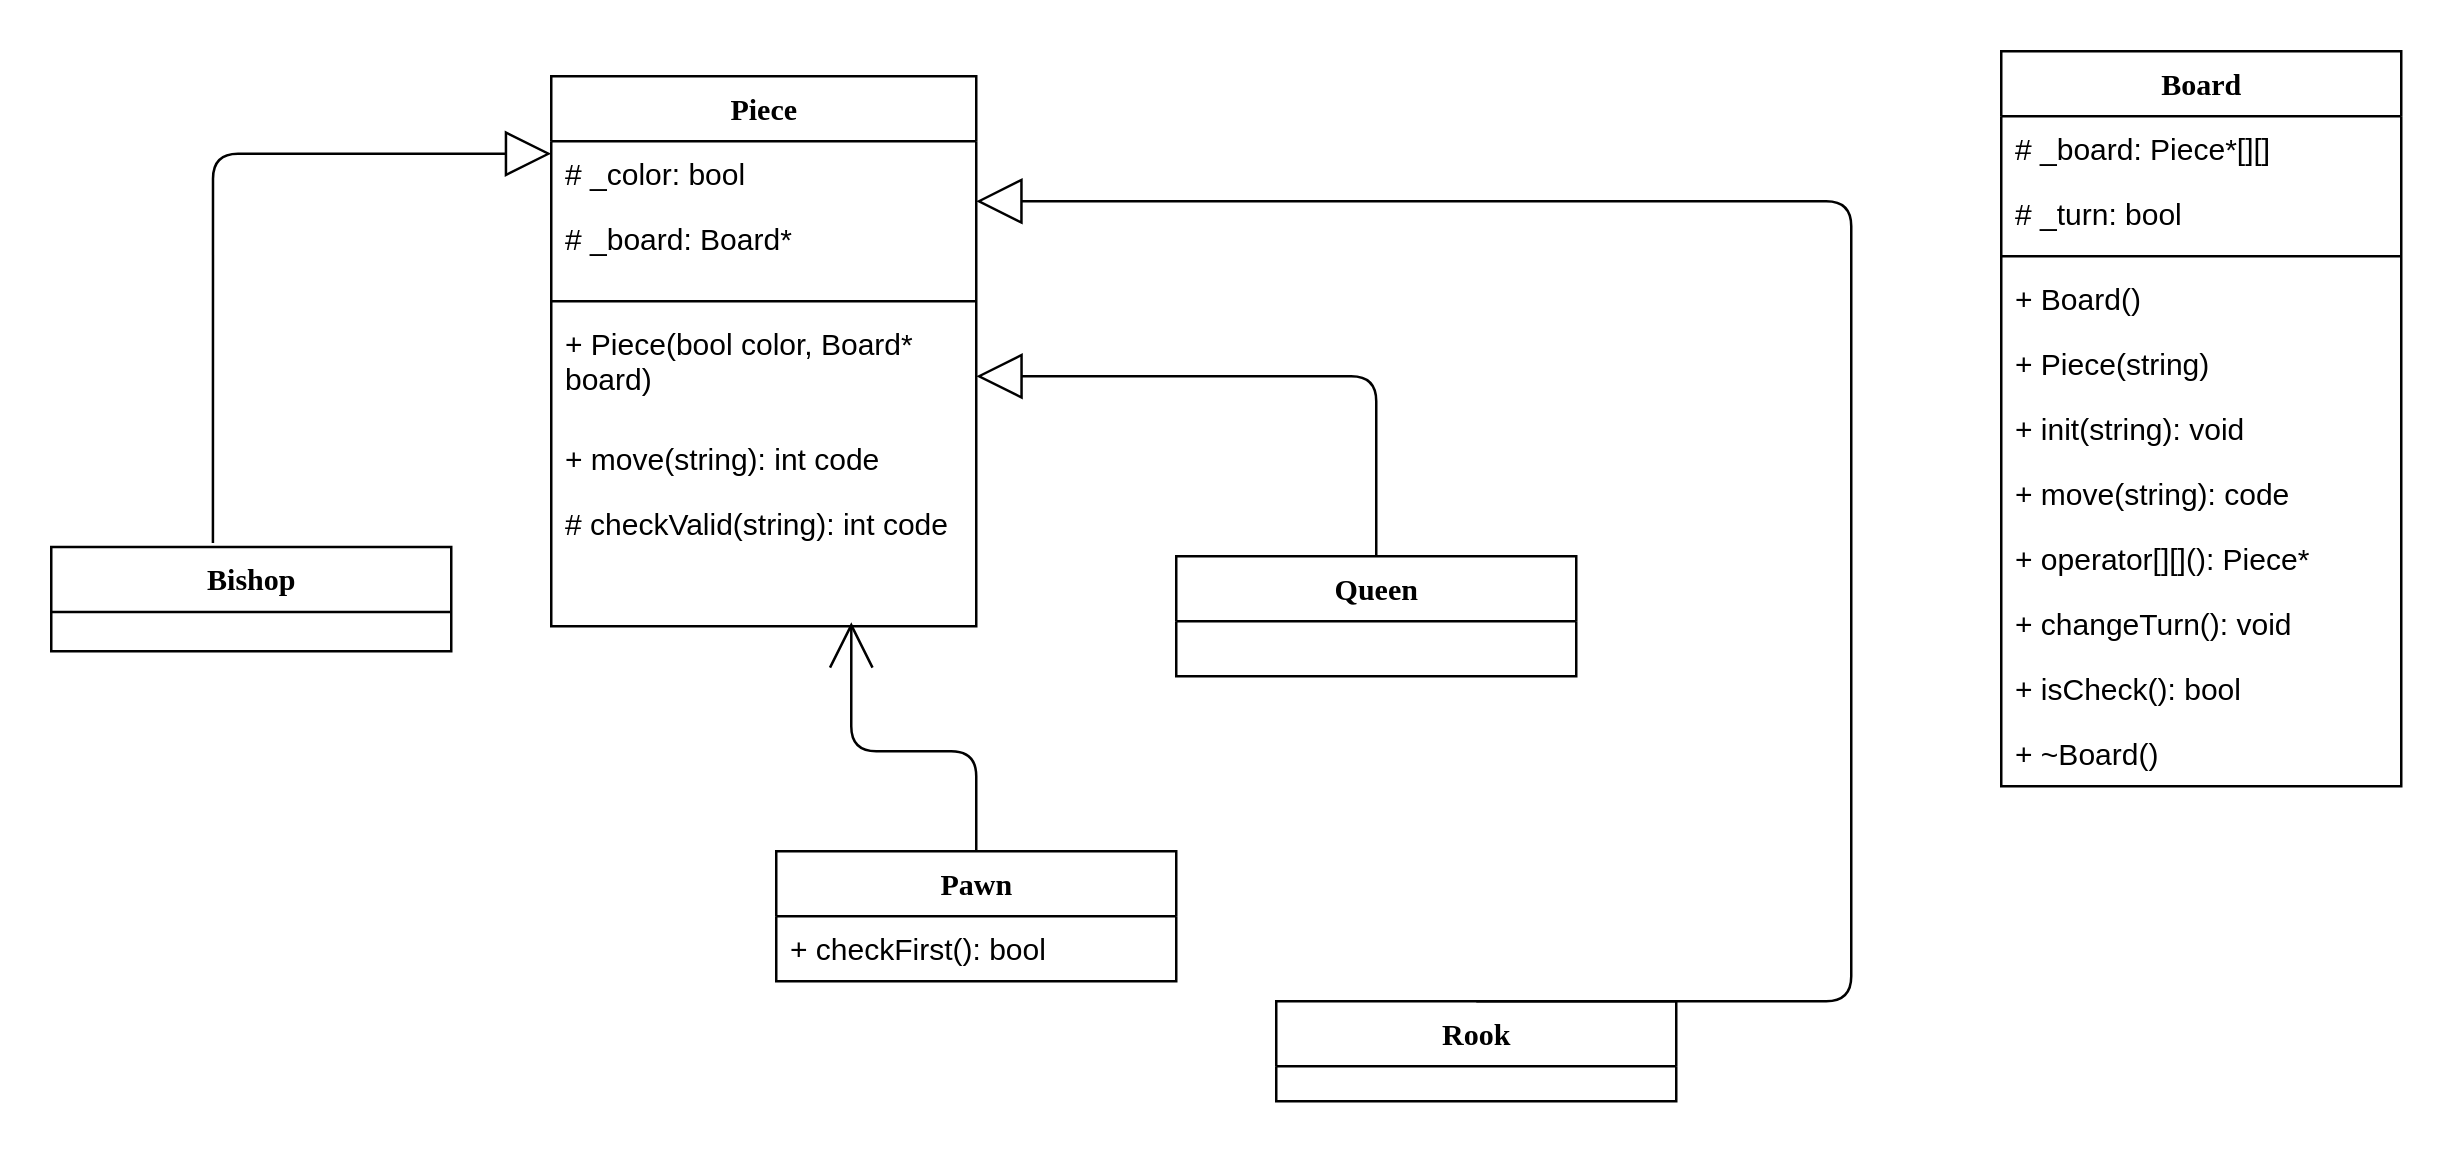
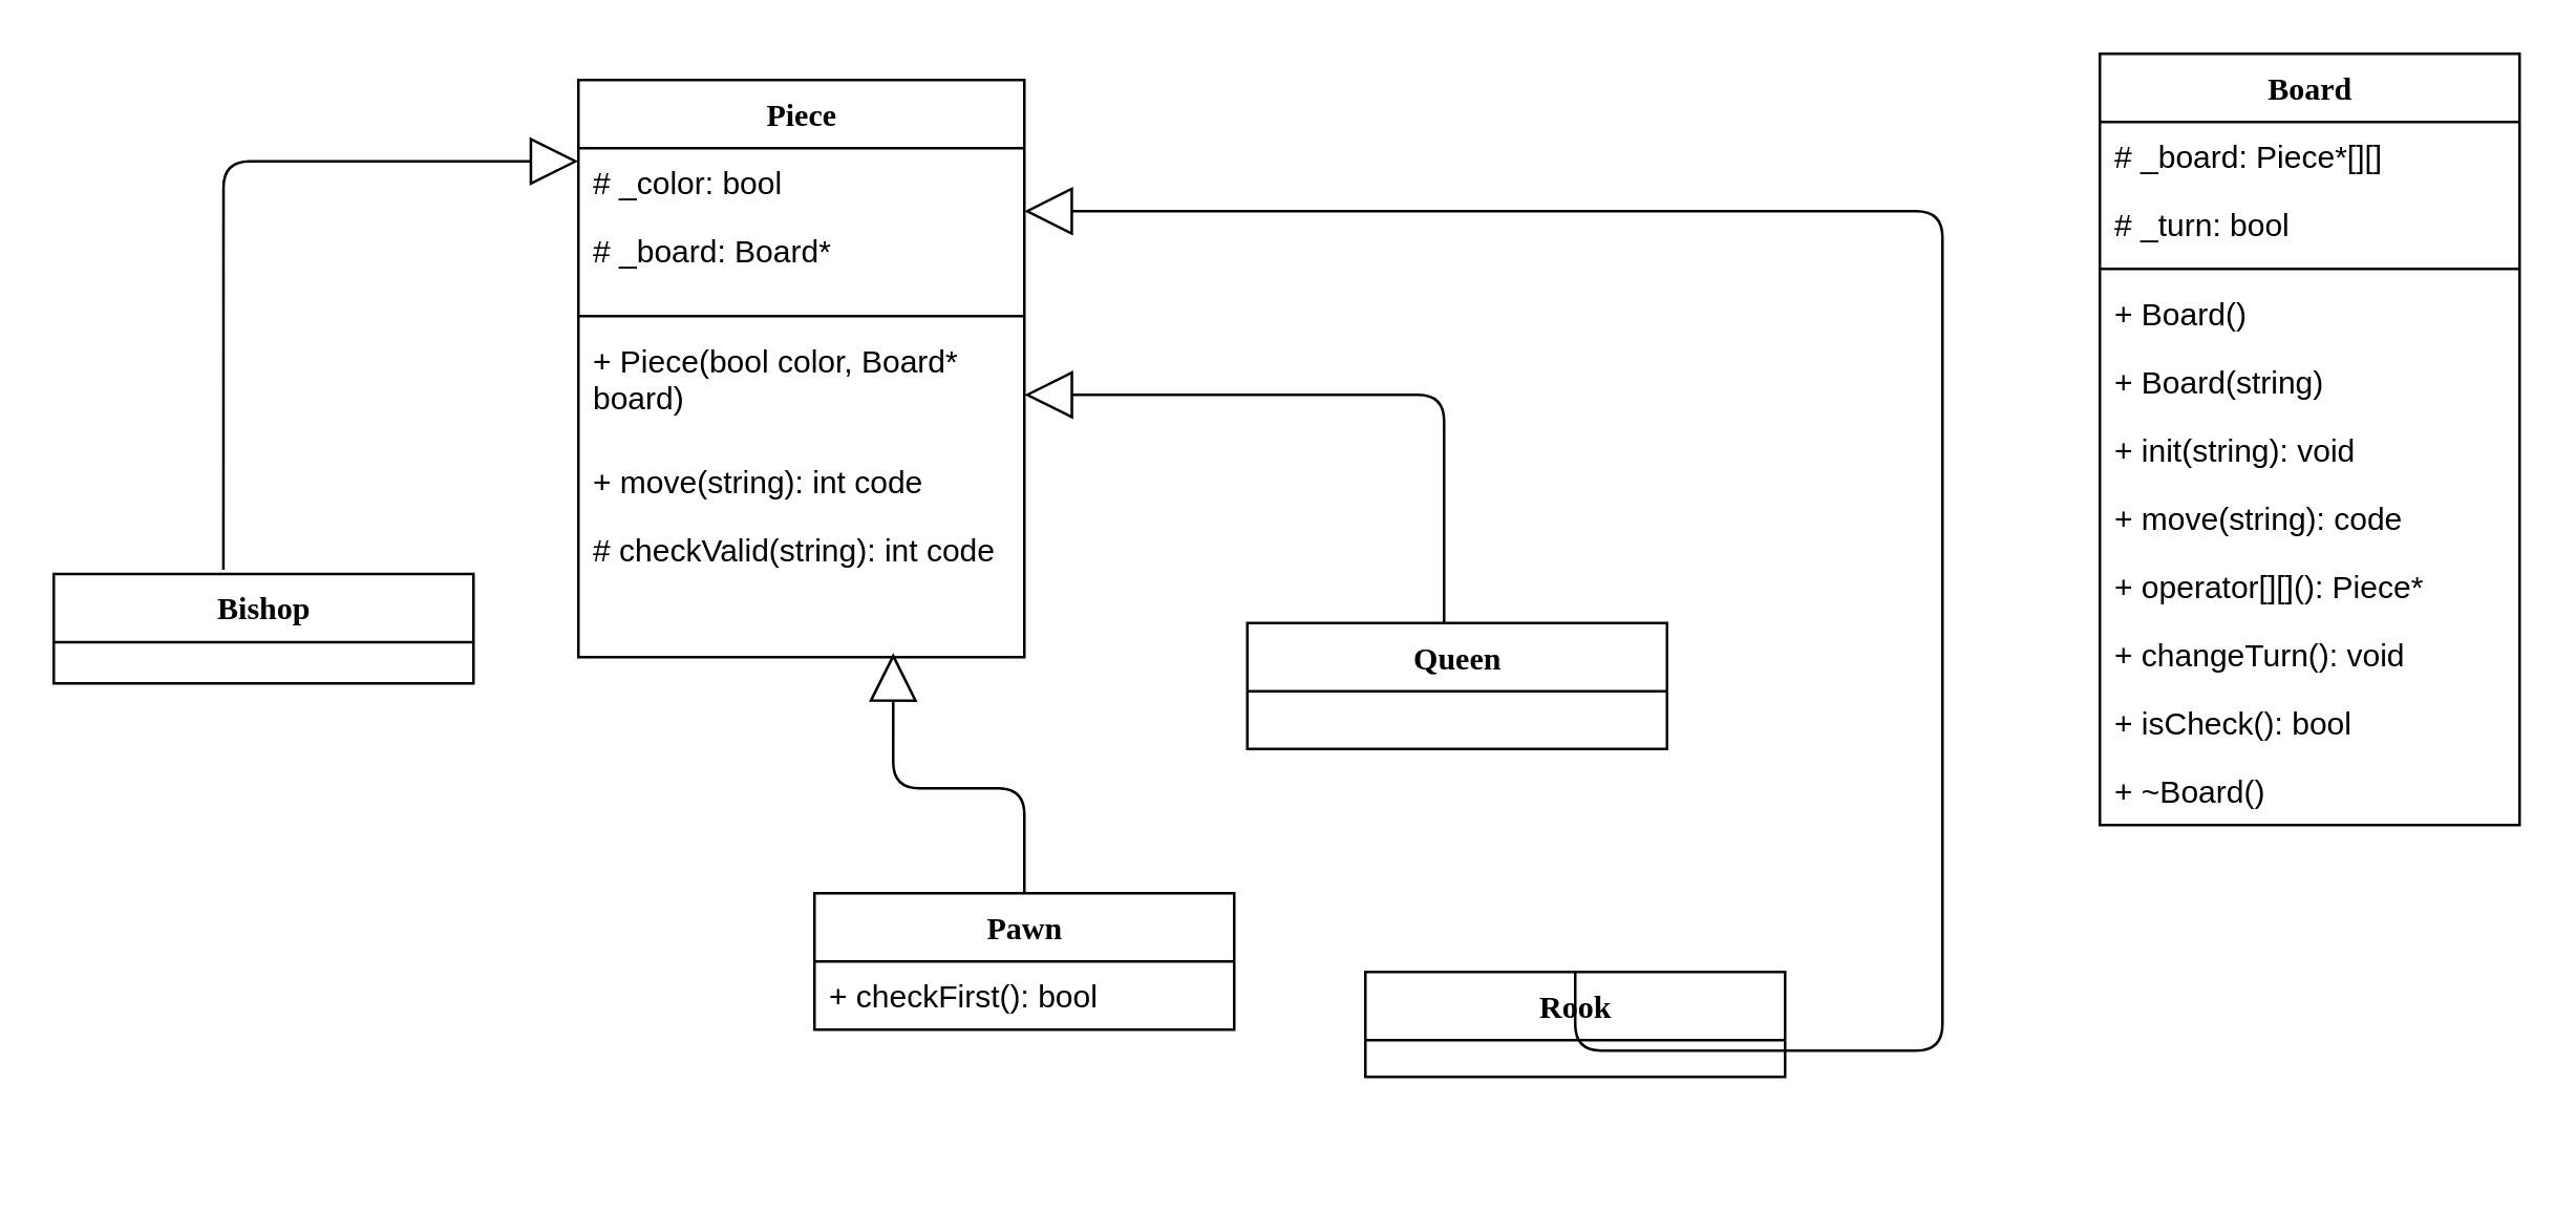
- <mxCell id="23" value="+ Piece(string)" style="text;html=1;strokeColor=none;fillColor=none;align=left;verticalAlign=top;spacingLeft=4;spacingRight=4;whiteSpace=wrap;overflow=hidden;rotatable=0;points=[[0,0.5],[1,0.5]];portConstraint=eastwest;" vertex="1" parent="18"><mxGeometry y="112" width="160" height="26" as="geometry" /></mxCell>
+ <mxCell id="23" value="+ Board(string)" style="text;html=1;strokeColor=none;fillColor=none;align=left;verticalAlign=top;spacingLeft=4;spacingRight=4;whiteSpace=wrap;overflow=hidden;rotatable=0;points=[[0,0.5],[1,0.5]];portConstraint=eastwest;" vertex="1" parent="18"><mxGeometry y="112" width="160" height="26" as="geometry" /></mxCell>
- <mxCell id="12" value="Queen" style="swimlane;html=1;fontStyle=1;align=center;verticalAlign=top;childLayout=stackLayout;horizontal=1;startSize=26;horizontalStack=0;resizeParent=1;resizeLast=0;collapsible=1;marginBottom=0;swimlaneFillColor=#ffffff;rounded=0;shadow=0;comic=0;labelBackgroundColor=none;strokeWidth=1;fillColor=none;fontFamily=Verdana;fontSize=12" parent="1" vertex="1"><mxGeometry x="470" y="222" width="160" height="48" as="geometry" /></mxCell>
+ <mxCell id="12" value="Queen" style="swimlane;html=1;fontStyle=1;align=center;verticalAlign=top;childLayout=stackLayout;horizontal=1;startSize=26;horizontalStack=0;resizeParent=1;resizeLast=0;collapsible=1;marginBottom=0;swimlaneFillColor=#ffffff;rounded=0;shadow=0;comic=0;labelBackgroundColor=none;strokeWidth=1;fillColor=none;fontFamily=Verdana;fontSize=12" parent="1" vertex="1"><mxGeometry x="475" y="237" width="160" height="48" as="geometry" /></mxCell>
- <mxCell id="17" style="edgeStyle=orthogonalEdgeStyle;html=1;labelBackgroundColor=none;startFill=0;startSize=8;endArrow=open;endFill=0;endSize=16;fontFamily=Verdana;fontSize=12;exitX=0.5;exitY=0;exitDx=0;exitDy=0;entryX=0.706;entryY=0.971;entryDx=0;entryDy=0;entryPerimeter=0;" parent="1" source="9" edge="1" target="8"><mxGeometry relative="1" as="geometry"><Array as="points"><mxPoint x="390" y="300" /><mxPoint x="340" y="300" /></Array><mxPoint x="410" y="449.997" as="sourcePoint" /><mxPoint x="340" y="190" as="targetPoint" /></mxGeometry></mxCell>
+ <mxCell id="17" style="edgeStyle=orthogonalEdgeStyle;html=1;labelBackgroundColor=none;startFill=0;startSize=8;endArrow=block;endFill=0;endSize=16;fontFamily=Verdana;fontSize=12;exitX=0.5;exitY=0;exitDx=0;exitDy=0;entryX=0.706;entryY=0.971;entryDx=0;entryDy=0;entryPerimeter=0;" parent="1" source="9" edge="1" target="8"><mxGeometry relative="1" as="geometry"><Array as="points"><mxPoint x="390" y="300" /><mxPoint x="340" y="300" /></Array><mxPoint x="410" y="449.997" as="sourcePoint" /><mxPoint x="340" y="190" as="targetPoint" /></mxGeometry></mxCell>
- <mxCell id="13" value="Rook" style="swimlane;html=1;fontStyle=1;align=center;verticalAlign=top;childLayout=stackLayout;horizontal=1;startSize=26;horizontalStack=0;resizeParent=1;resizeLast=0;collapsible=1;marginBottom=0;swimlaneFillColor=#ffffff;rounded=0;shadow=0;comic=0;labelBackgroundColor=none;strokeWidth=1;fillColor=none;fontFamily=Verdana;fontSize=12" parent="1" vertex="1"><mxGeometry x="510" y="400" width="160" height="40" as="geometry" /></mxCell>
+ <mxCell id="13" value="Rook" style="swimlane;html=1;fontStyle=1;align=center;verticalAlign=top;childLayout=stackLayout;horizontal=1;startSize=26;horizontalStack=0;resizeParent=1;resizeLast=0;collapsible=1;marginBottom=0;swimlaneFillColor=#ffffff;rounded=0;shadow=0;comic=0;labelBackgroundColor=none;strokeWidth=1;fillColor=none;fontFamily=Verdana;fontSize=12" parent="1" vertex="1"><mxGeometry x="520" y="370" width="160" height="40" as="geometry" /></mxCell>
